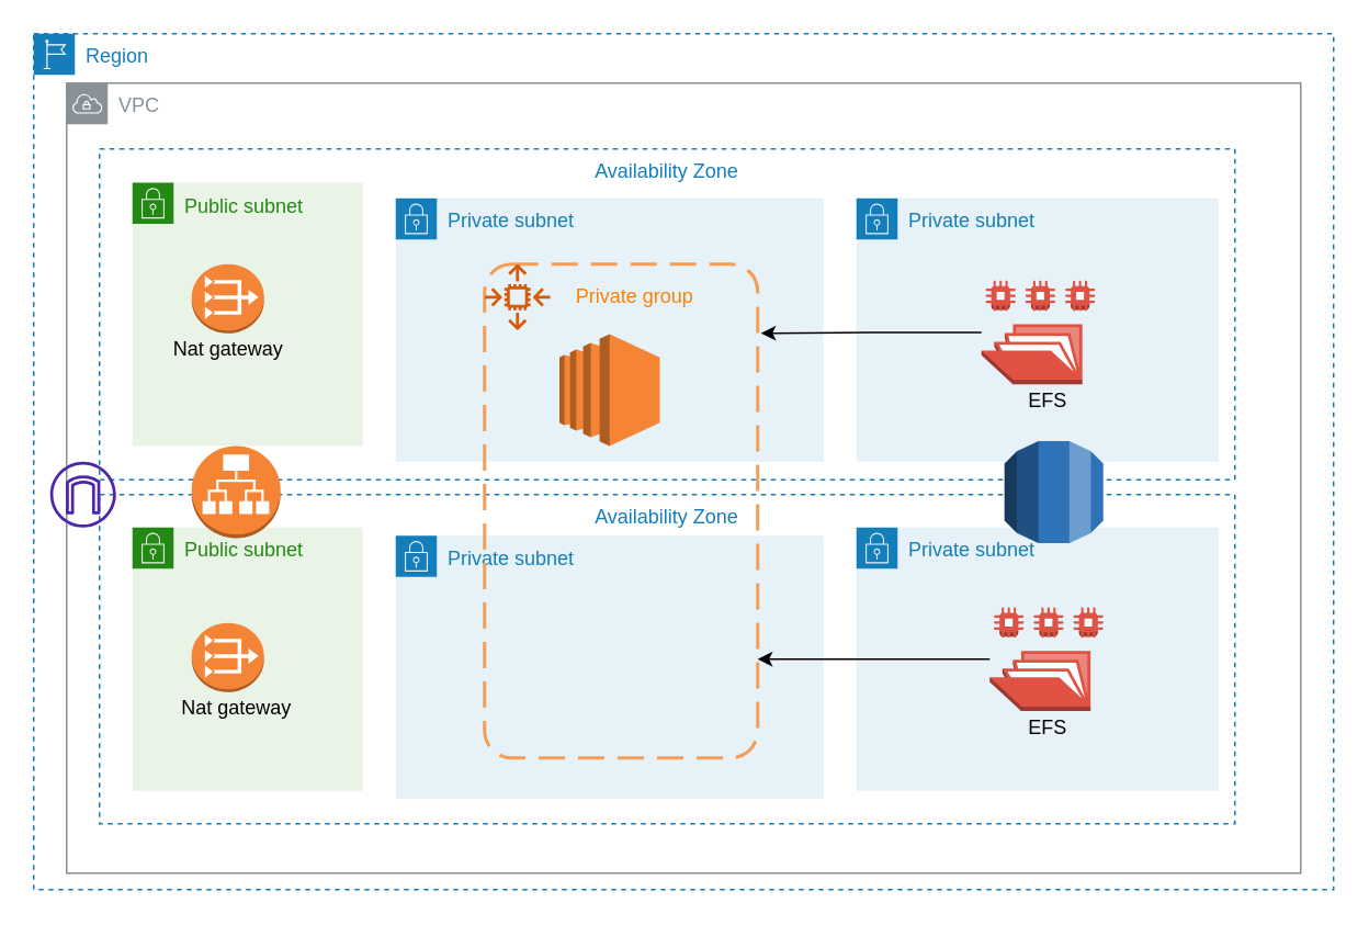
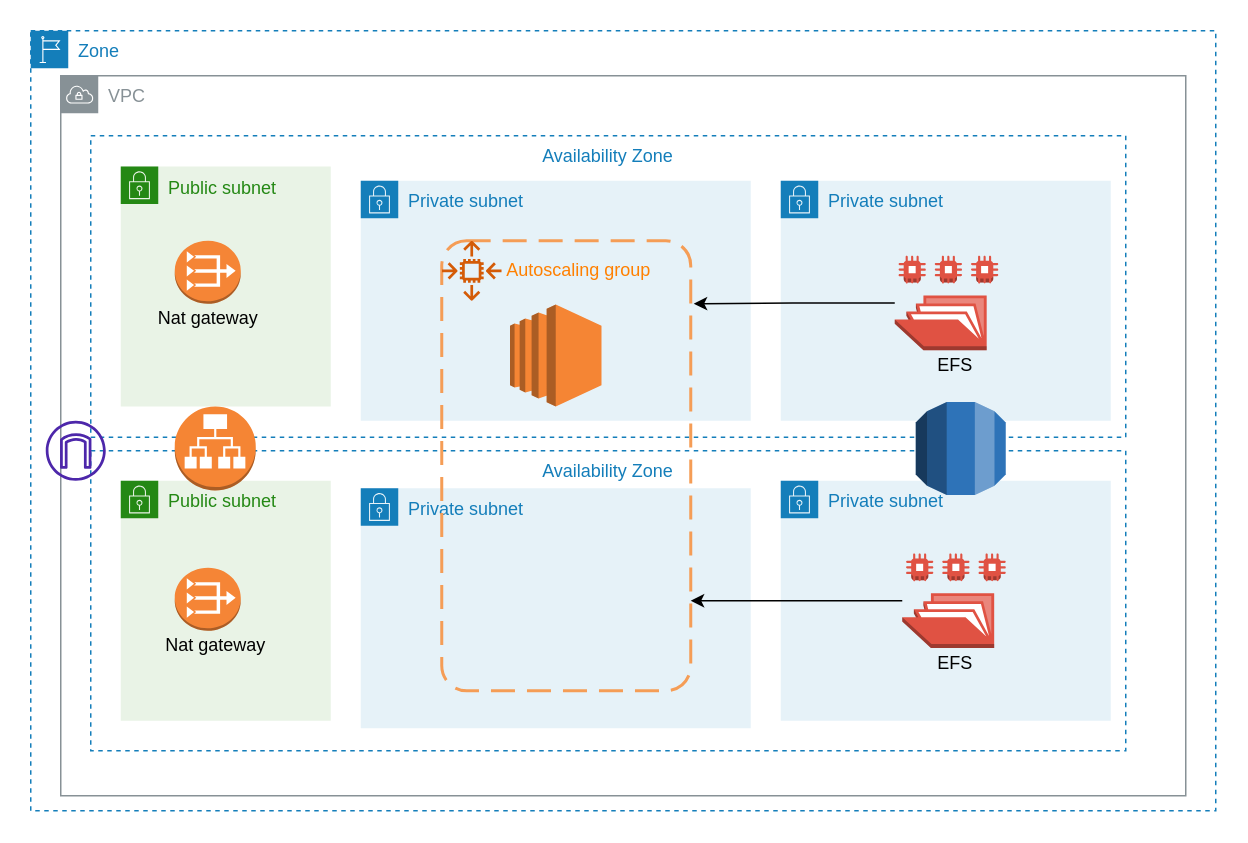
- <mxCell id="3" value="Region" style="points=[[0,0],[0.25,0],[0.5,0],[0.75,0],[1,0],[1,0.25],[1,0.5],[1,0.75],[1,1],[0.75,1],[0.5,1],[0.25,1],[0,1],[0,0.75],[0,0.5],[0,0.25]];outlineConnect=0;gradientColor=none;html=1;whiteSpace=wrap;fontSize=12;fontStyle=0;shape=mxgraph.aws4.group;grIcon=mxgraph.aws4.group_region;strokeColor=#147EBA;fillColor=none;verticalAlign=top;align=left;spacingLeft=30;fontColor=#147EBA;dashed=1;" parent="1" vertex="1"><mxGeometry x="20" y="20" width="790" height="520" as="geometry" /></mxCell>
+ <mxCell id="3" value="Zone" style="points=[[0,0],[0.25,0],[0.5,0],[0.75,0],[1,0],[1,0.25],[1,0.5],[1,0.75],[1,1],[0.75,1],[0.5,1],[0.25,1],[0,1],[0,0.75],[0,0.5],[0,0.25]];outlineConnect=0;gradientColor=none;html=1;whiteSpace=wrap;fontSize=12;fontStyle=0;shape=mxgraph.aws4.group;grIcon=mxgraph.aws4.group_region;strokeColor=#147EBA;fillColor=none;verticalAlign=top;align=left;spacingLeft=30;fontColor=#147EBA;dashed=1;" parent="1" vertex="1"><mxGeometry x="20" y="20" width="790" height="520" as="geometry" /></mxCell>
- <mxCell id="18" value="&lt;font color=&quot;#ff8000&quot;&gt;Private group&lt;/font&gt;" style="text;html=1;align=center;verticalAlign=middle;resizable=0;points=[];autosize=1;strokeColor=none;fillColor=none;" parent="1" vertex="1"><mxGeometry x="330" y="170" width="110" height="20" as="geometry" /></mxCell>
+ <mxCell id="18" value="&lt;font color=&quot;#ff8000&quot;&gt;Autoscaling group&lt;/font&gt;" style="text;html=1;align=center;verticalAlign=middle;resizable=0;points=[];autosize=1;strokeColor=none;fillColor=none;" parent="1" vertex="1"><mxGeometry x="330" y="170" width="110" height="20" as="geometry" /></mxCell>
